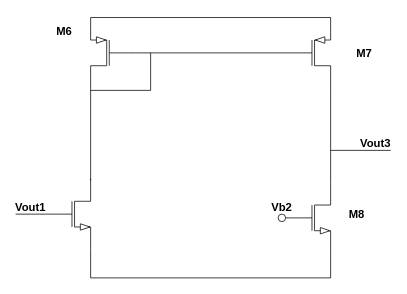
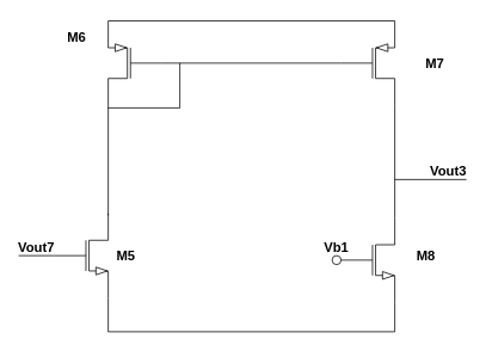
- <mxCell id="24" value="&lt;div&gt;Vout1&lt;/div&gt;" style="text;html=1;strokeColor=none;fillColor=none;align=center;verticalAlign=middle;whiteSpace=wrap;rounded=0;glass=0;fontStyle=1;fontSize=15;" vertex="1" parent="1"><mxGeometry x="20" y="265" width="40" height="20" as="geometry" /></mxCell>
+ <mxCell id="24" value="&lt;div&gt;Vout7&lt;/div&gt;" style="text;html=1;strokeColor=none;fillColor=none;align=center;verticalAlign=middle;whiteSpace=wrap;rounded=0;glass=0;fontStyle=1;fontSize=15;" vertex="1" parent="1"><mxGeometry x="20" y="265" width="40" height="20" as="geometry" /></mxCell>
- <mxCell id="22" value="Vb2" style="text;html=1;strokeColor=none;fillColor=none;align=center;verticalAlign=middle;whiteSpace=wrap;rounded=0;glass=0;fontStyle=1;fontSize=15;" vertex="1" parent="1"><mxGeometry x="355" y="265" width="40" height="20" as="geometry" /></mxCell>
+ <mxCell id="22" value="Vb1" style="text;html=1;strokeColor=none;fillColor=none;align=center;verticalAlign=middle;whiteSpace=wrap;rounded=0;glass=0;fontStyle=1;fontSize=15;" vertex="1" parent="1"><mxGeometry x="355" y="265" width="40" height="20" as="geometry" /></mxCell>
+ <mxCell id="19" value="&lt;div&gt;M5&lt;/div&gt;" style="text;html=1;strokeColor=none;fillColor=none;align=center;verticalAlign=middle;whiteSpace=wrap;rounded=0;glass=0;fontStyle=1;fontSize=15;" vertex="1" parent="1"><mxGeometry x="120" y="275" width="40" height="20" as="geometry" /></mxCell>
